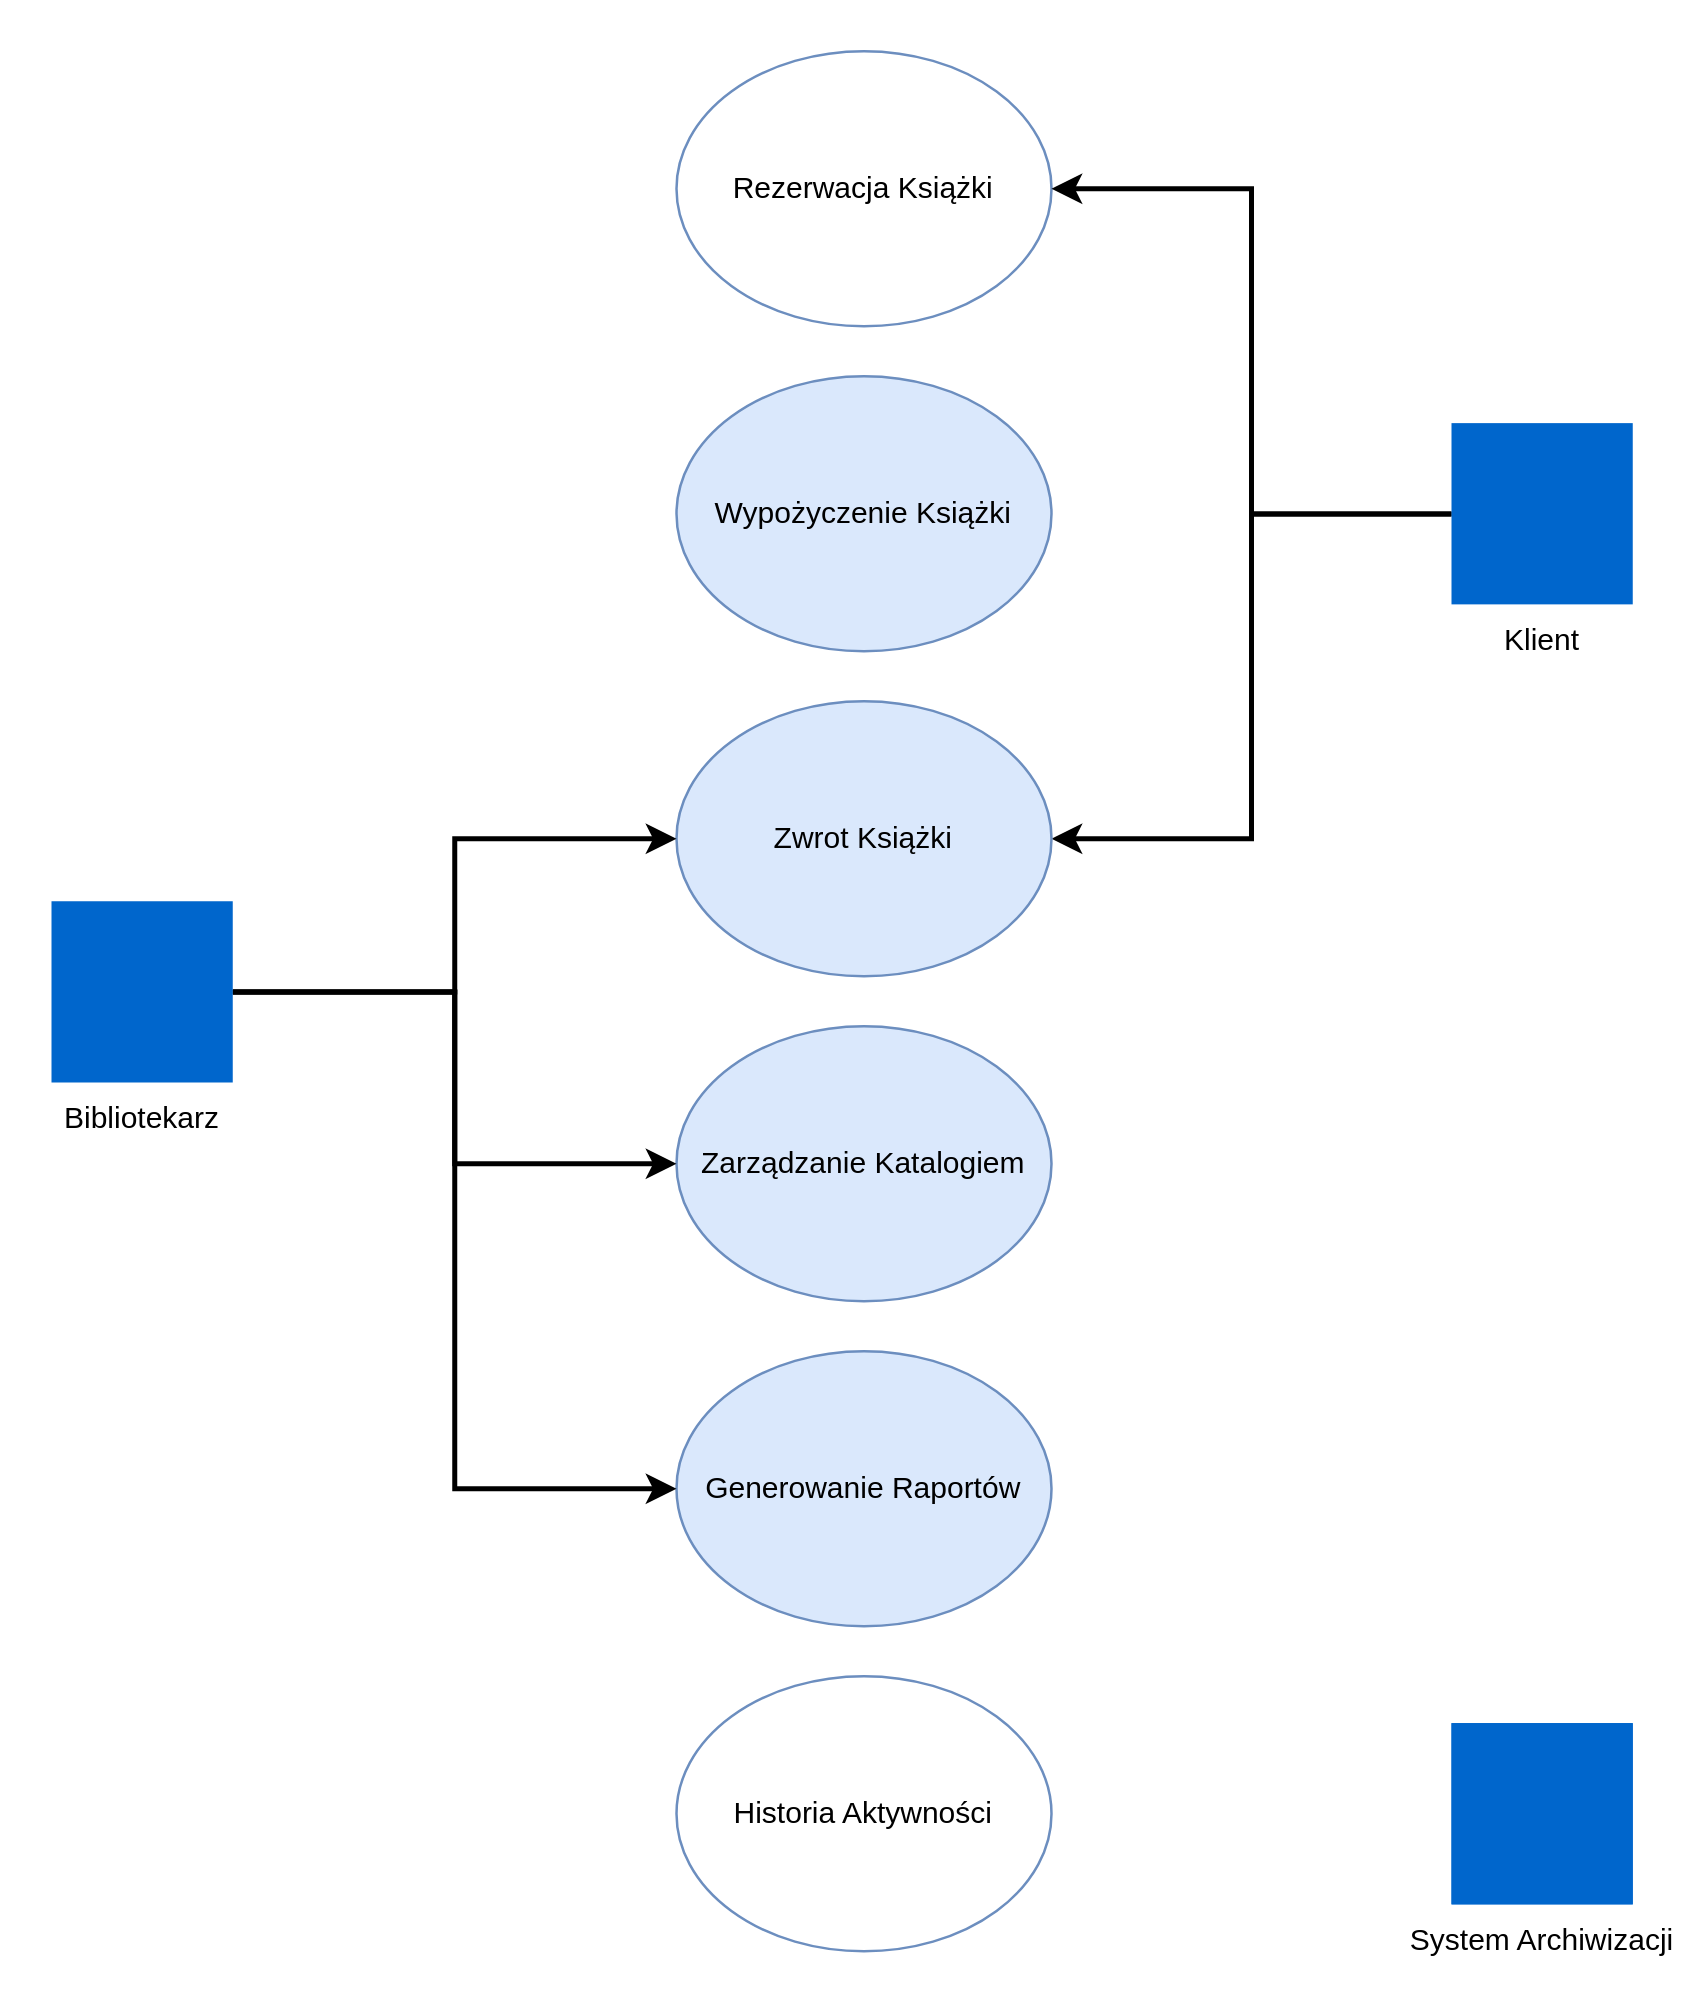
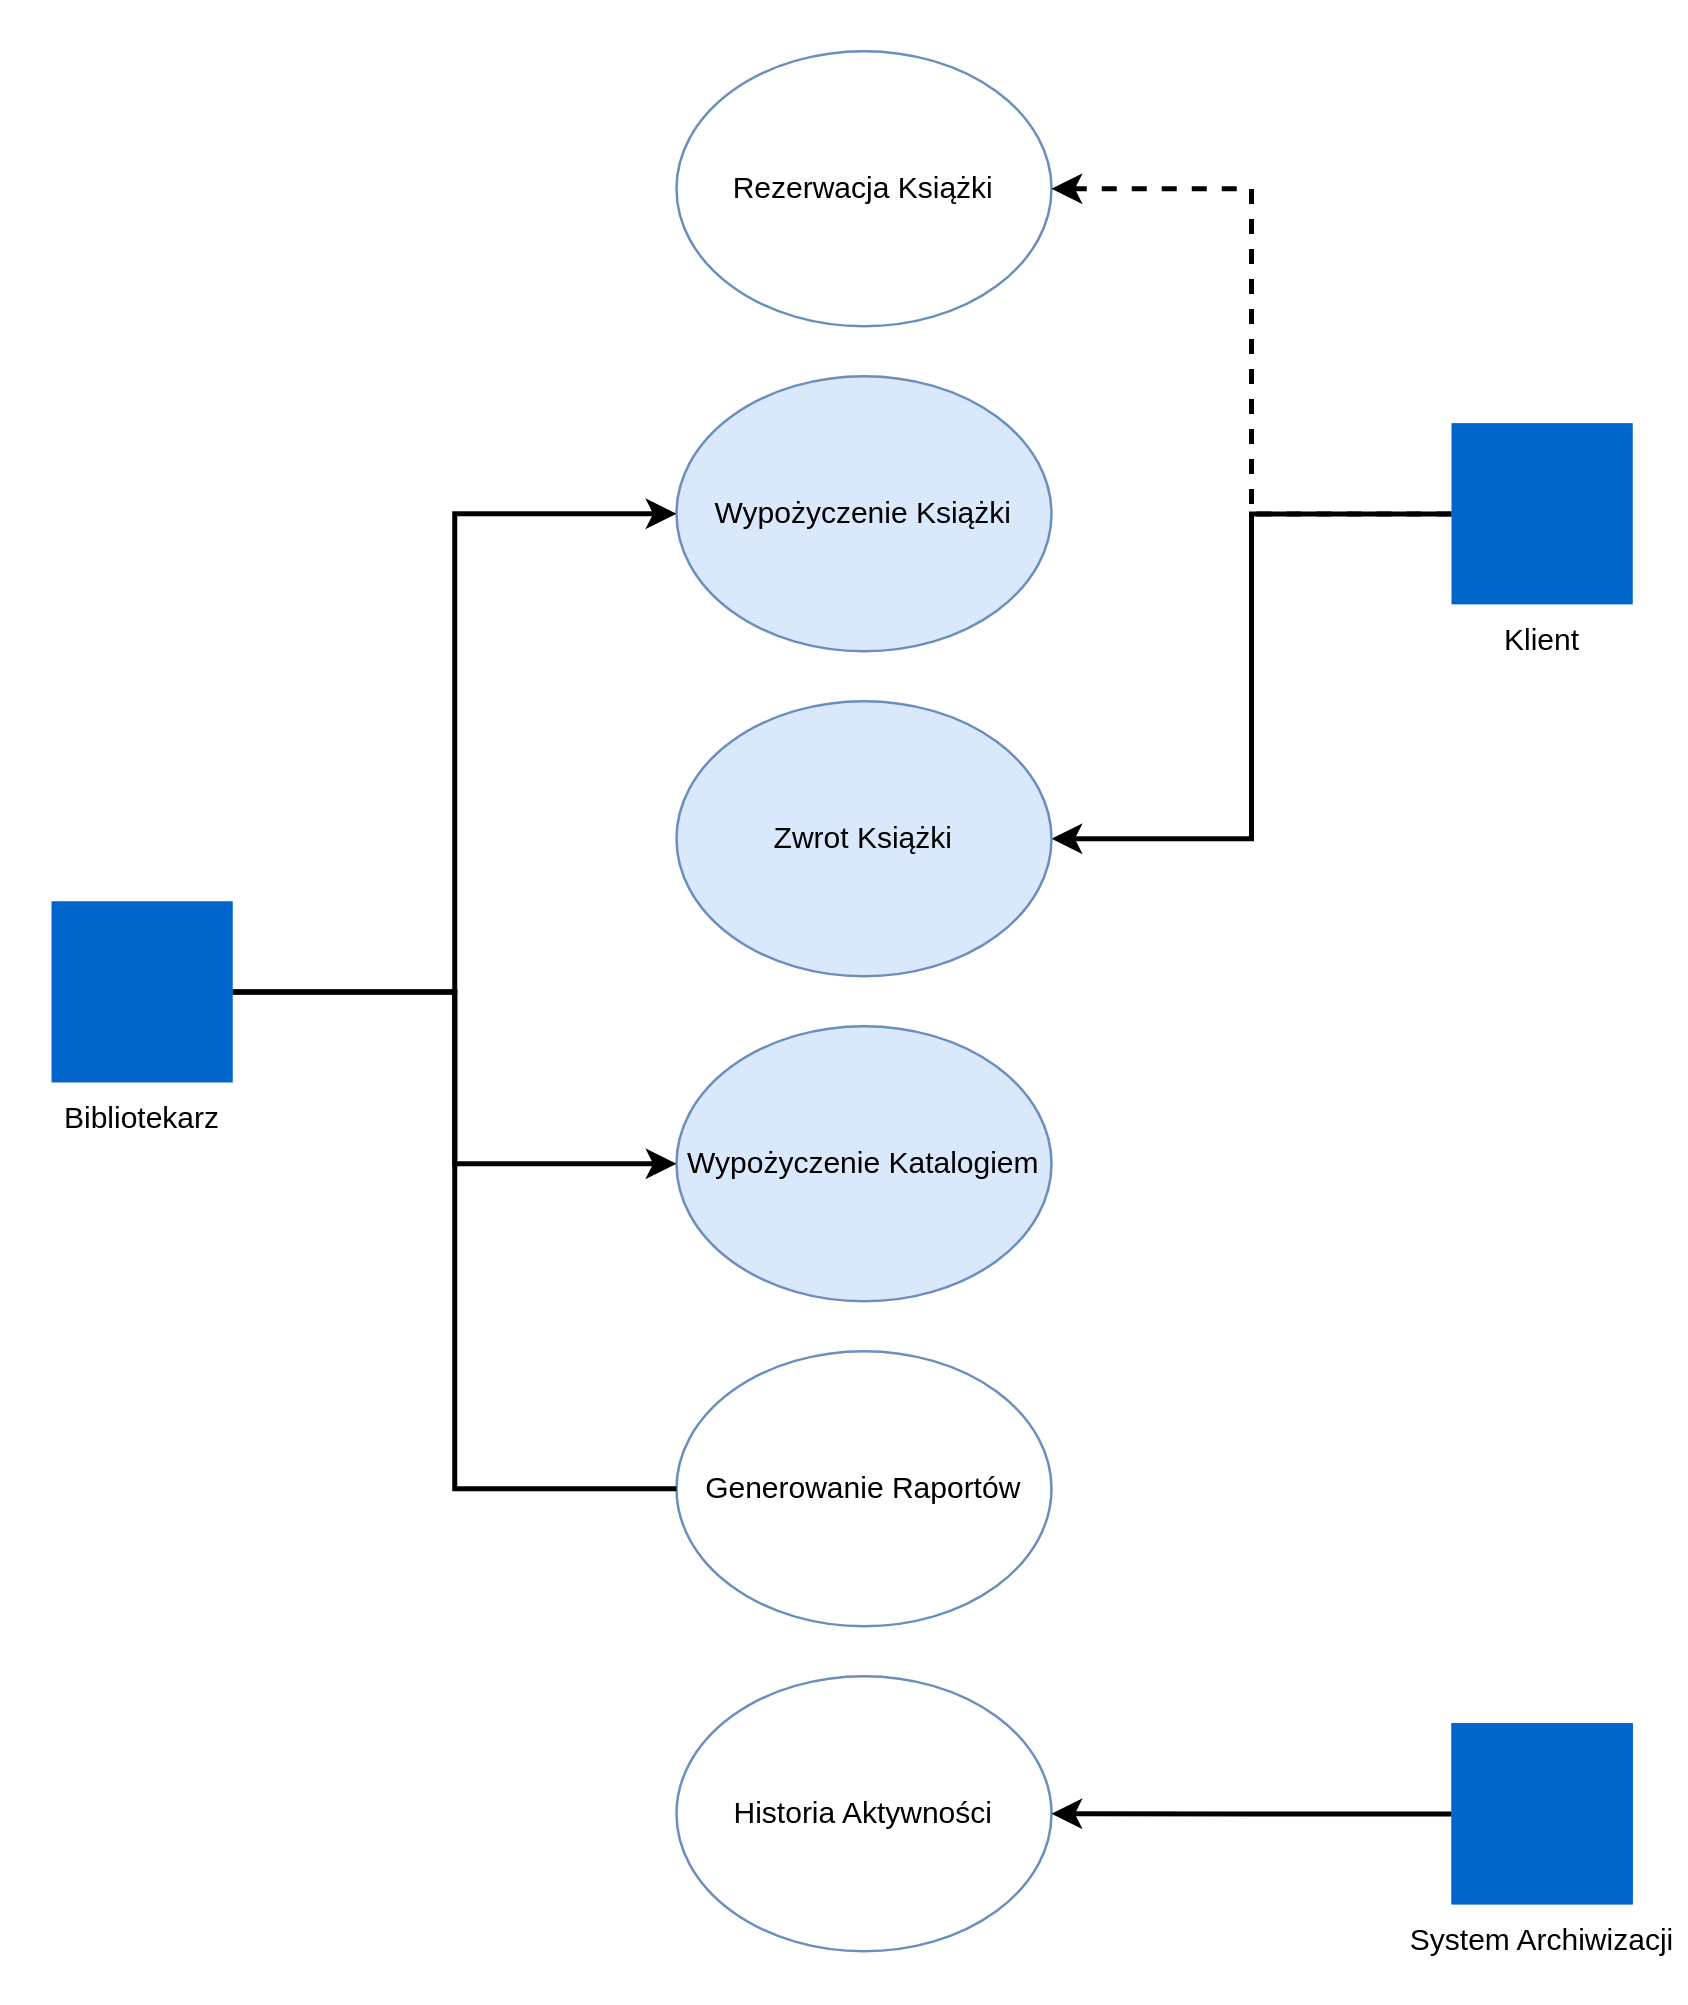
- <mxCell id="3" style="edgeStyle=orthogonalEdgeStyle;rounded=0;orthogonalLoop=1;jettySize=auto;html=1;entryX=1;entryY=0.5;entryDx=0;entryDy=0;strokeWidth=2;" edge="1" parent="1" source="5" target="2"><mxGeometry relative="1" as="geometry" /></mxCell>
+ <mxCell id="3" style="edgeStyle=orthogonalEdgeStyle;rounded=0;orthogonalLoop=1;jettySize=auto;html=1;entryX=1;entryY=0.5;entryDx=0;entryDy=0;strokeWidth=2;dashed=1;" edge="1" parent="1" source="5" target="2"><mxGeometry relative="1" as="geometry" /></mxCell>
+ <mxCell id="14" style="edgeStyle=orthogonalEdgeStyle;rounded=0;orthogonalLoop=1;jettySize=auto;html=1;entryX=0;entryY=0.5;entryDx=0;entryDy=0;strokeWidth=2;" edge="1" parent="1" source="15" target="7"><mxGeometry relative="1" as="geometry" /></mxCell>
- <mxCell id="13" style="edgeStyle=orthogonalEdgeStyle;rounded=0;orthogonalLoop=1;jettySize=auto;html=1;entryX=0;entryY=0.5;entryDx=0;entryDy=0;strokeWidth=2;" edge="1" parent="1" source="15" target="6"><mxGeometry relative="1" as="geometry" /></mxCell>
- <mxCell id="10" value="Zarządzanie Katalogiem" style="ellipse;whiteSpace=wrap;html=1;fillColor=#dae8fc;strokeColor=#6c8ebf;" vertex="1" parent="1"><mxGeometry x="270" y="410" width="150" height="110" as="geometry" /></mxCell>
+ <mxCell id="10" value="Wypożyczenie Katalogiem" style="ellipse;whiteSpace=wrap;html=1;fillColor=#dae8fc;strokeColor=#6c8ebf;" vertex="1" parent="1"><mxGeometry x="270" y="410" width="150" height="110" as="geometry" /></mxCell>
- <mxCell id="11" style="edgeStyle=orthogonalEdgeStyle;rounded=0;orthogonalLoop=1;jettySize=auto;html=1;entryX=0;entryY=0.5;entryDx=0;entryDy=0;strokeWidth=2;" edge="1" parent="1" source="15" target="9"><mxGeometry relative="1" as="geometry" /></mxCell>
+ <mxCell id="11" style="edgeStyle=orthogonalEdgeStyle;rounded=0;orthogonalLoop=1;jettySize=auto;html=1;entryX=0;entryY=0.5;entryDx=0;entryDy=0;strokeWidth=2;endArrow=none;" edge="1" parent="1" source="15" target="9"><mxGeometry relative="1" as="geometry" /></mxCell>
- <mxCell id="9" value="Generowanie Raportów" style="ellipse;whiteSpace=wrap;html=1;fillColor=#dae8fc;strokeColor=#6c8ebf;" vertex="1" parent="1"><mxGeometry x="270" y="540" width="150" height="110" as="geometry" /></mxCell>
+ <mxCell id="9" value="Generowanie Raportów" style="ellipse;whiteSpace=wrap;html=1;fillColor=#ffffff;strokeColor=#6c8ebf;" vertex="1" parent="1"><mxGeometry x="270" y="540" width="150" height="110" as="geometry" /></mxCell>
+ <mxCell id="17" style="edgeStyle=orthogonalEdgeStyle;rounded=0;orthogonalLoop=1;jettySize=auto;html=1;entryX=1;entryY=0.5;entryDx=0;entryDy=0;strokeWidth=2;" edge="1" parent="1" source="18" target="8"><mxGeometry relative="1" as="geometry" /></mxCell>
